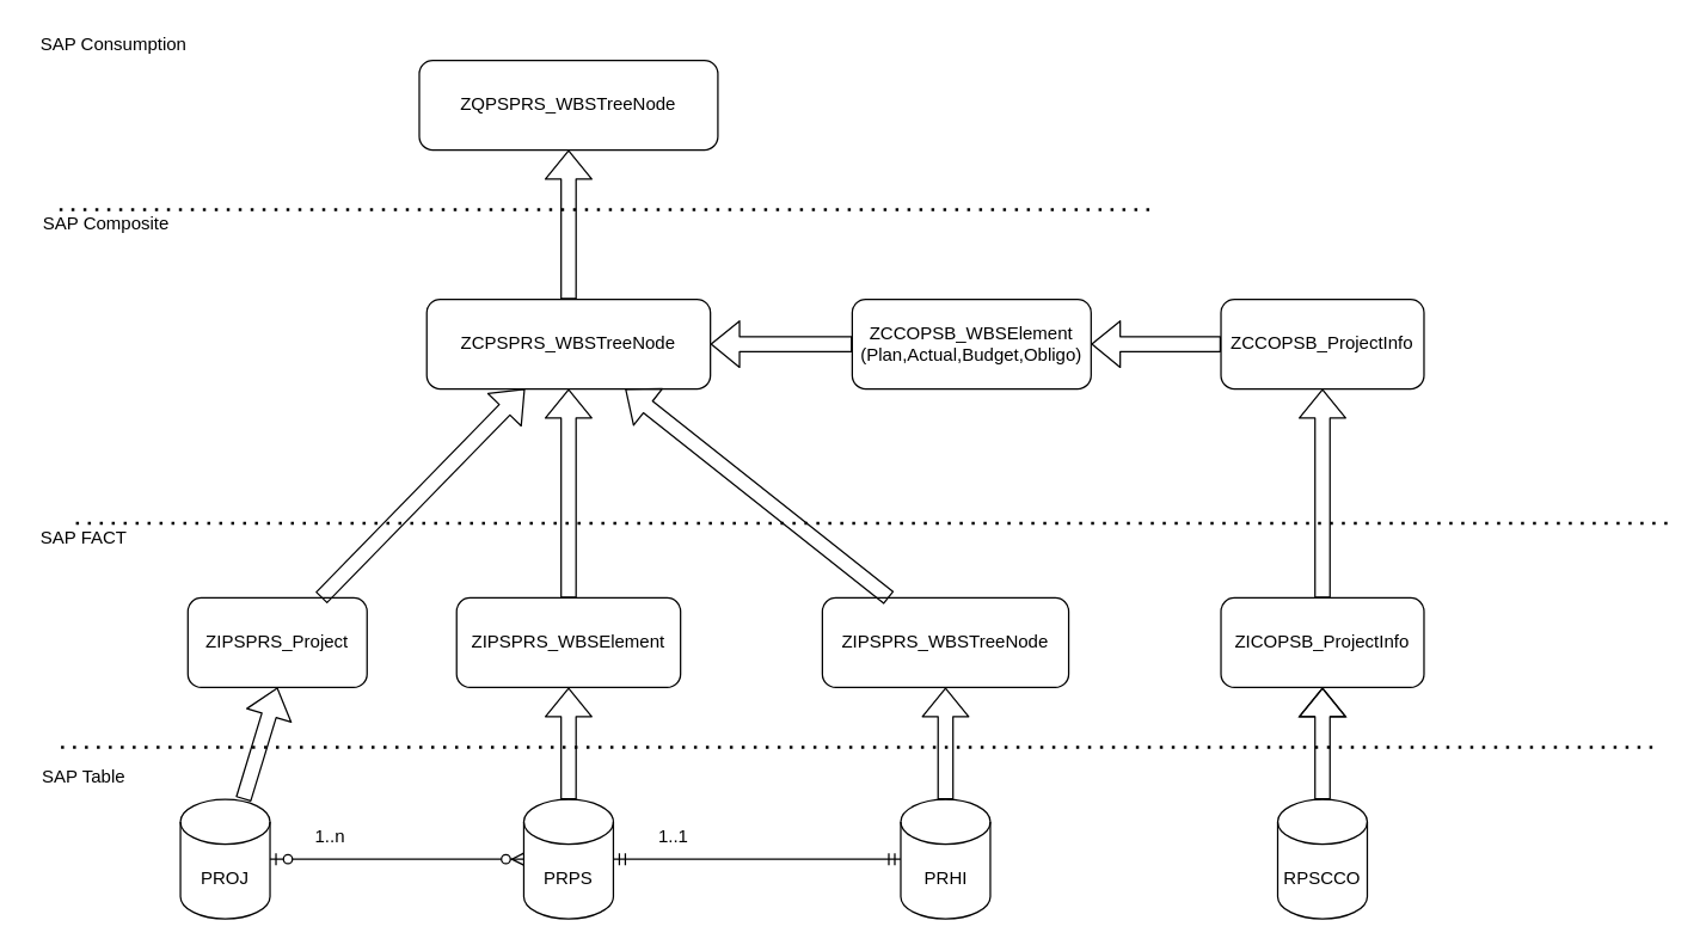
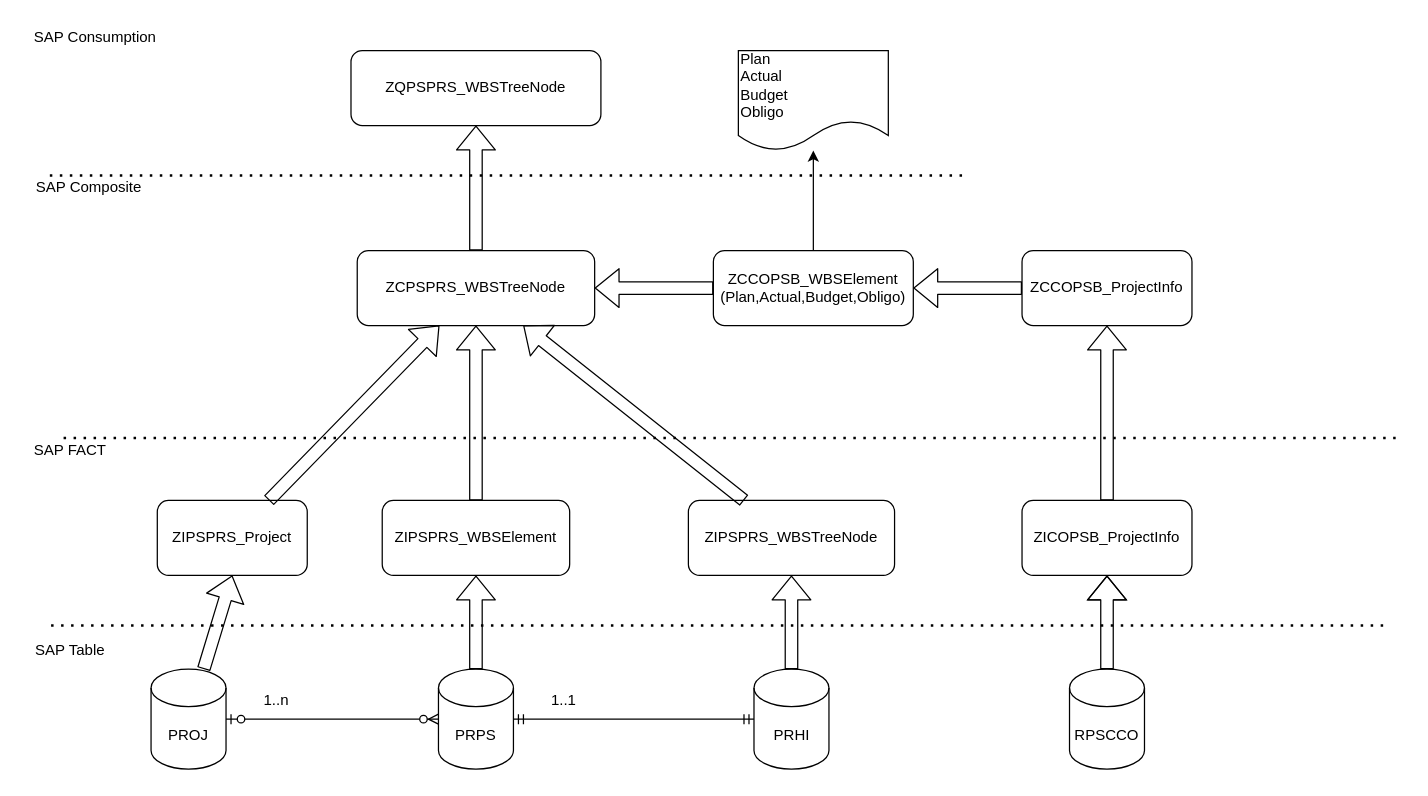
+ <mxCell id="36" value="Plan&lt;br&gt;Actual&lt;br&gt;Budget&lt;br&gt;Obligo" style="shape=document;whiteSpace=wrap;html=1;boundedLbl=1;align=left;" vertex="1" parent="1"><mxGeometry x="590" y="40" width="120" height="80" as="geometry" /></mxCell>
+ <mxCell id="37" value="" style="endArrow=classic;html=1;" edge="1" parent="1" source="23" target="36"><mxGeometry width="50" height="50" relative="1" as="geometry"><mxPoint x="1112" y="230" as="sourcePoint" /><mxPoint x="1152" y="250" as="targetPoint" /></mxGeometry></mxCell>
